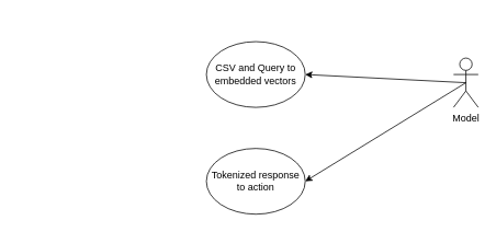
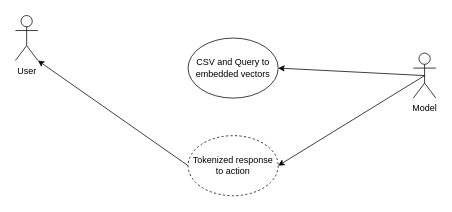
+ <mxCell id="2" value="User" style="shape=umlActor;verticalLabelPosition=bottom;verticalAlign=top;html=1;outlineConnect=0;" vertex="1" parent="1"><mxGeometry x="20" y="20" width="30" height="60" as="geometry" /></mxCell>
+ <mxCell id="8" value="" style="endArrow=classic;html=1;rounded=0;exitX=0;exitY=0.5;exitDx=0;exitDy=0;entryX=1;entryY=1;entryDx=0;entryDy=0;entryPerimeter=0;" edge="1" parent="1" source="6" target="2"><mxGeometry width="50" height="50" relative="1" as="geometry"><mxPoint x="240" y="120" as="sourcePoint" /><mxPoint x="290" y="70" as="targetPoint" /></mxGeometry></mxCell>
- <mxCell id="6" value="Tokenized response to action" style="ellipse;whiteSpace=wrap;html=1;" vertex="1" parent="1"><mxGeometry x="250" y="180" width="120" height="80" as="geometry" /></mxCell>
+ <mxCell id="6" value="Tokenized response to action" style="ellipse;whiteSpace=wrap;html=1;dashed=1;" vertex="1" parent="1"><mxGeometry x="250" y="180" width="120" height="80" as="geometry" /></mxCell>
